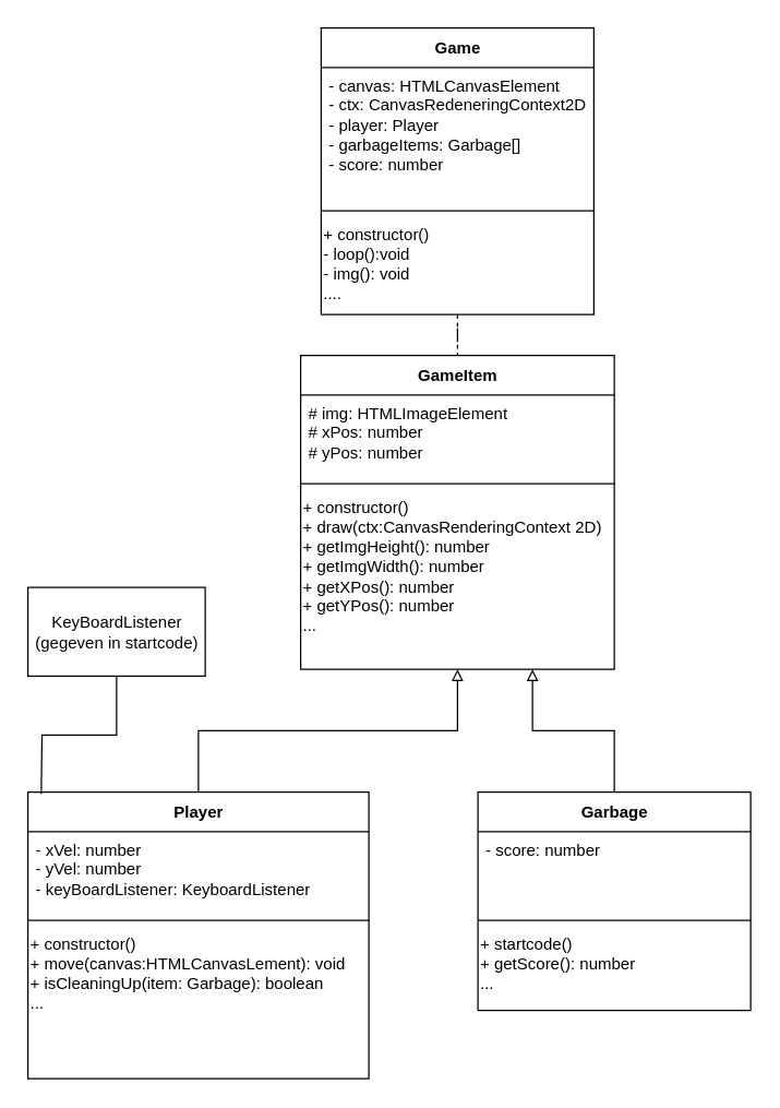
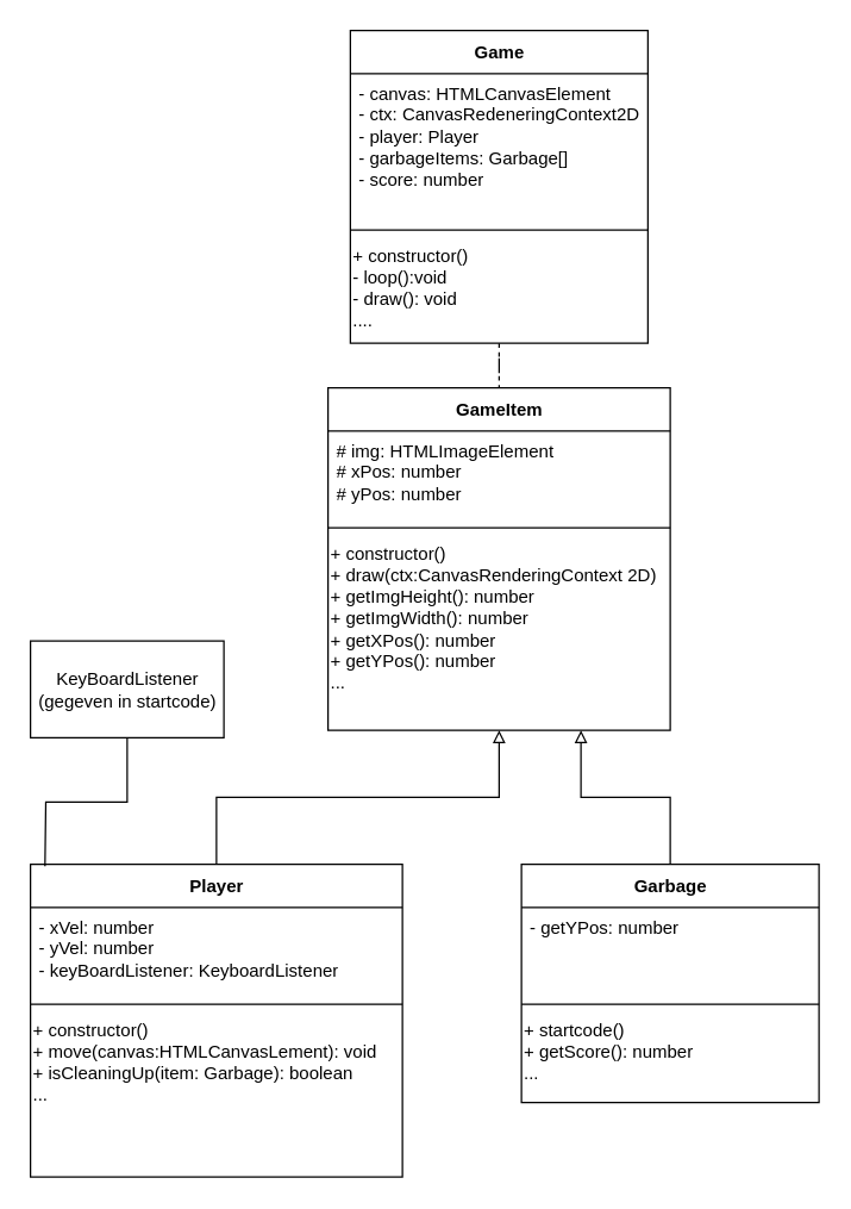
- <mxCell id="5" value="&lt;font face=&quot;helvetica&quot;&gt;+ constructor()&lt;br&gt;- loop():void&lt;br&gt;- img(): void&lt;br&gt;....&lt;br&gt;&lt;/font&gt;" style="text;whiteSpace=wrap;html=1;" parent="2" vertex="1"><mxGeometry y="138" width="200" height="72" as="geometry" /></mxCell>
+ <mxCell id="5" value="&lt;font face=&quot;helvetica&quot;&gt;+ constructor()&lt;br&gt;- loop():void&lt;br&gt;- draw(): void&lt;br&gt;....&lt;br&gt;&lt;/font&gt;" style="text;whiteSpace=wrap;html=1;" parent="2" vertex="1"><mxGeometry y="138" width="200" height="72" as="geometry" /></mxCell>
- <mxCell id="18" value="- score: number" style="text;html=1;strokeColor=none;fillColor=none;align=left;verticalAlign=top;spacingLeft=4;spacingRight=4;overflow=hidden;rotatable=0;points=[[0,0.5],[1,0.5]];portConstraint=eastwest;" parent="17" vertex="1"><mxGeometry y="29" width="200" height="61" as="geometry" /></mxCell>
+ <mxCell id="18" value="- getYPos: number" style="text;html=1;strokeColor=none;fillColor=none;align=left;verticalAlign=top;spacingLeft=4;spacingRight=4;overflow=hidden;rotatable=0;points=[[0,0.5],[1,0.5]];portConstraint=eastwest;" parent="17" vertex="1"><mxGeometry y="29" width="200" height="61" as="geometry" /></mxCell>
